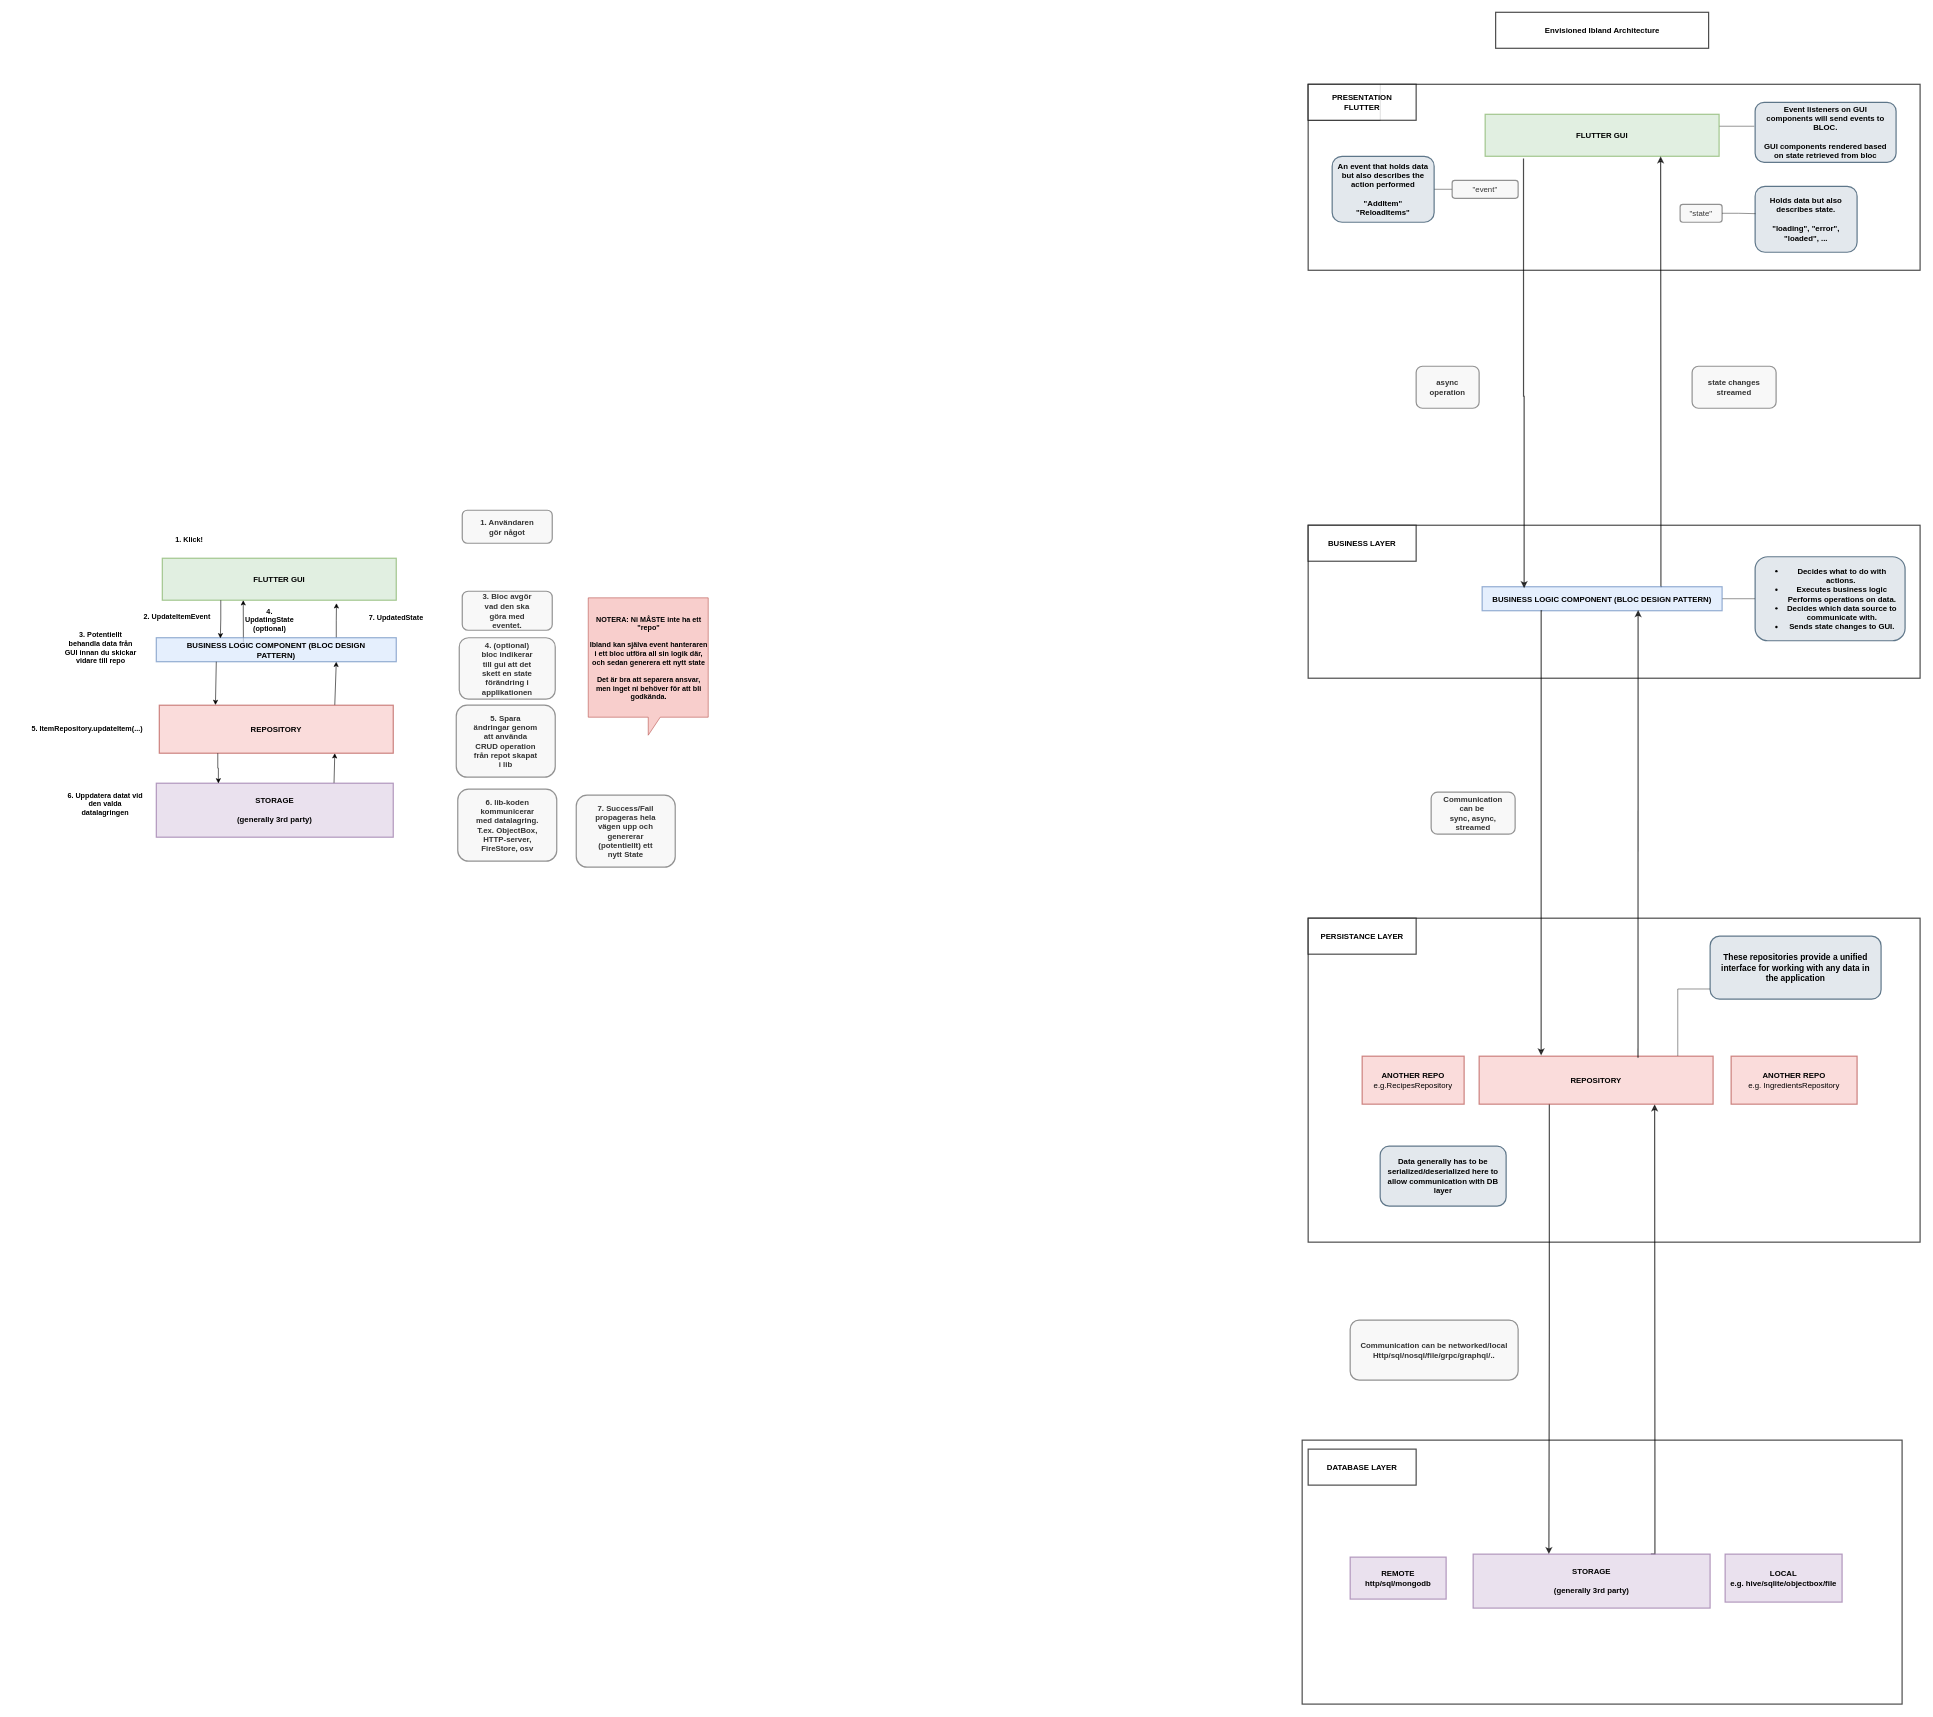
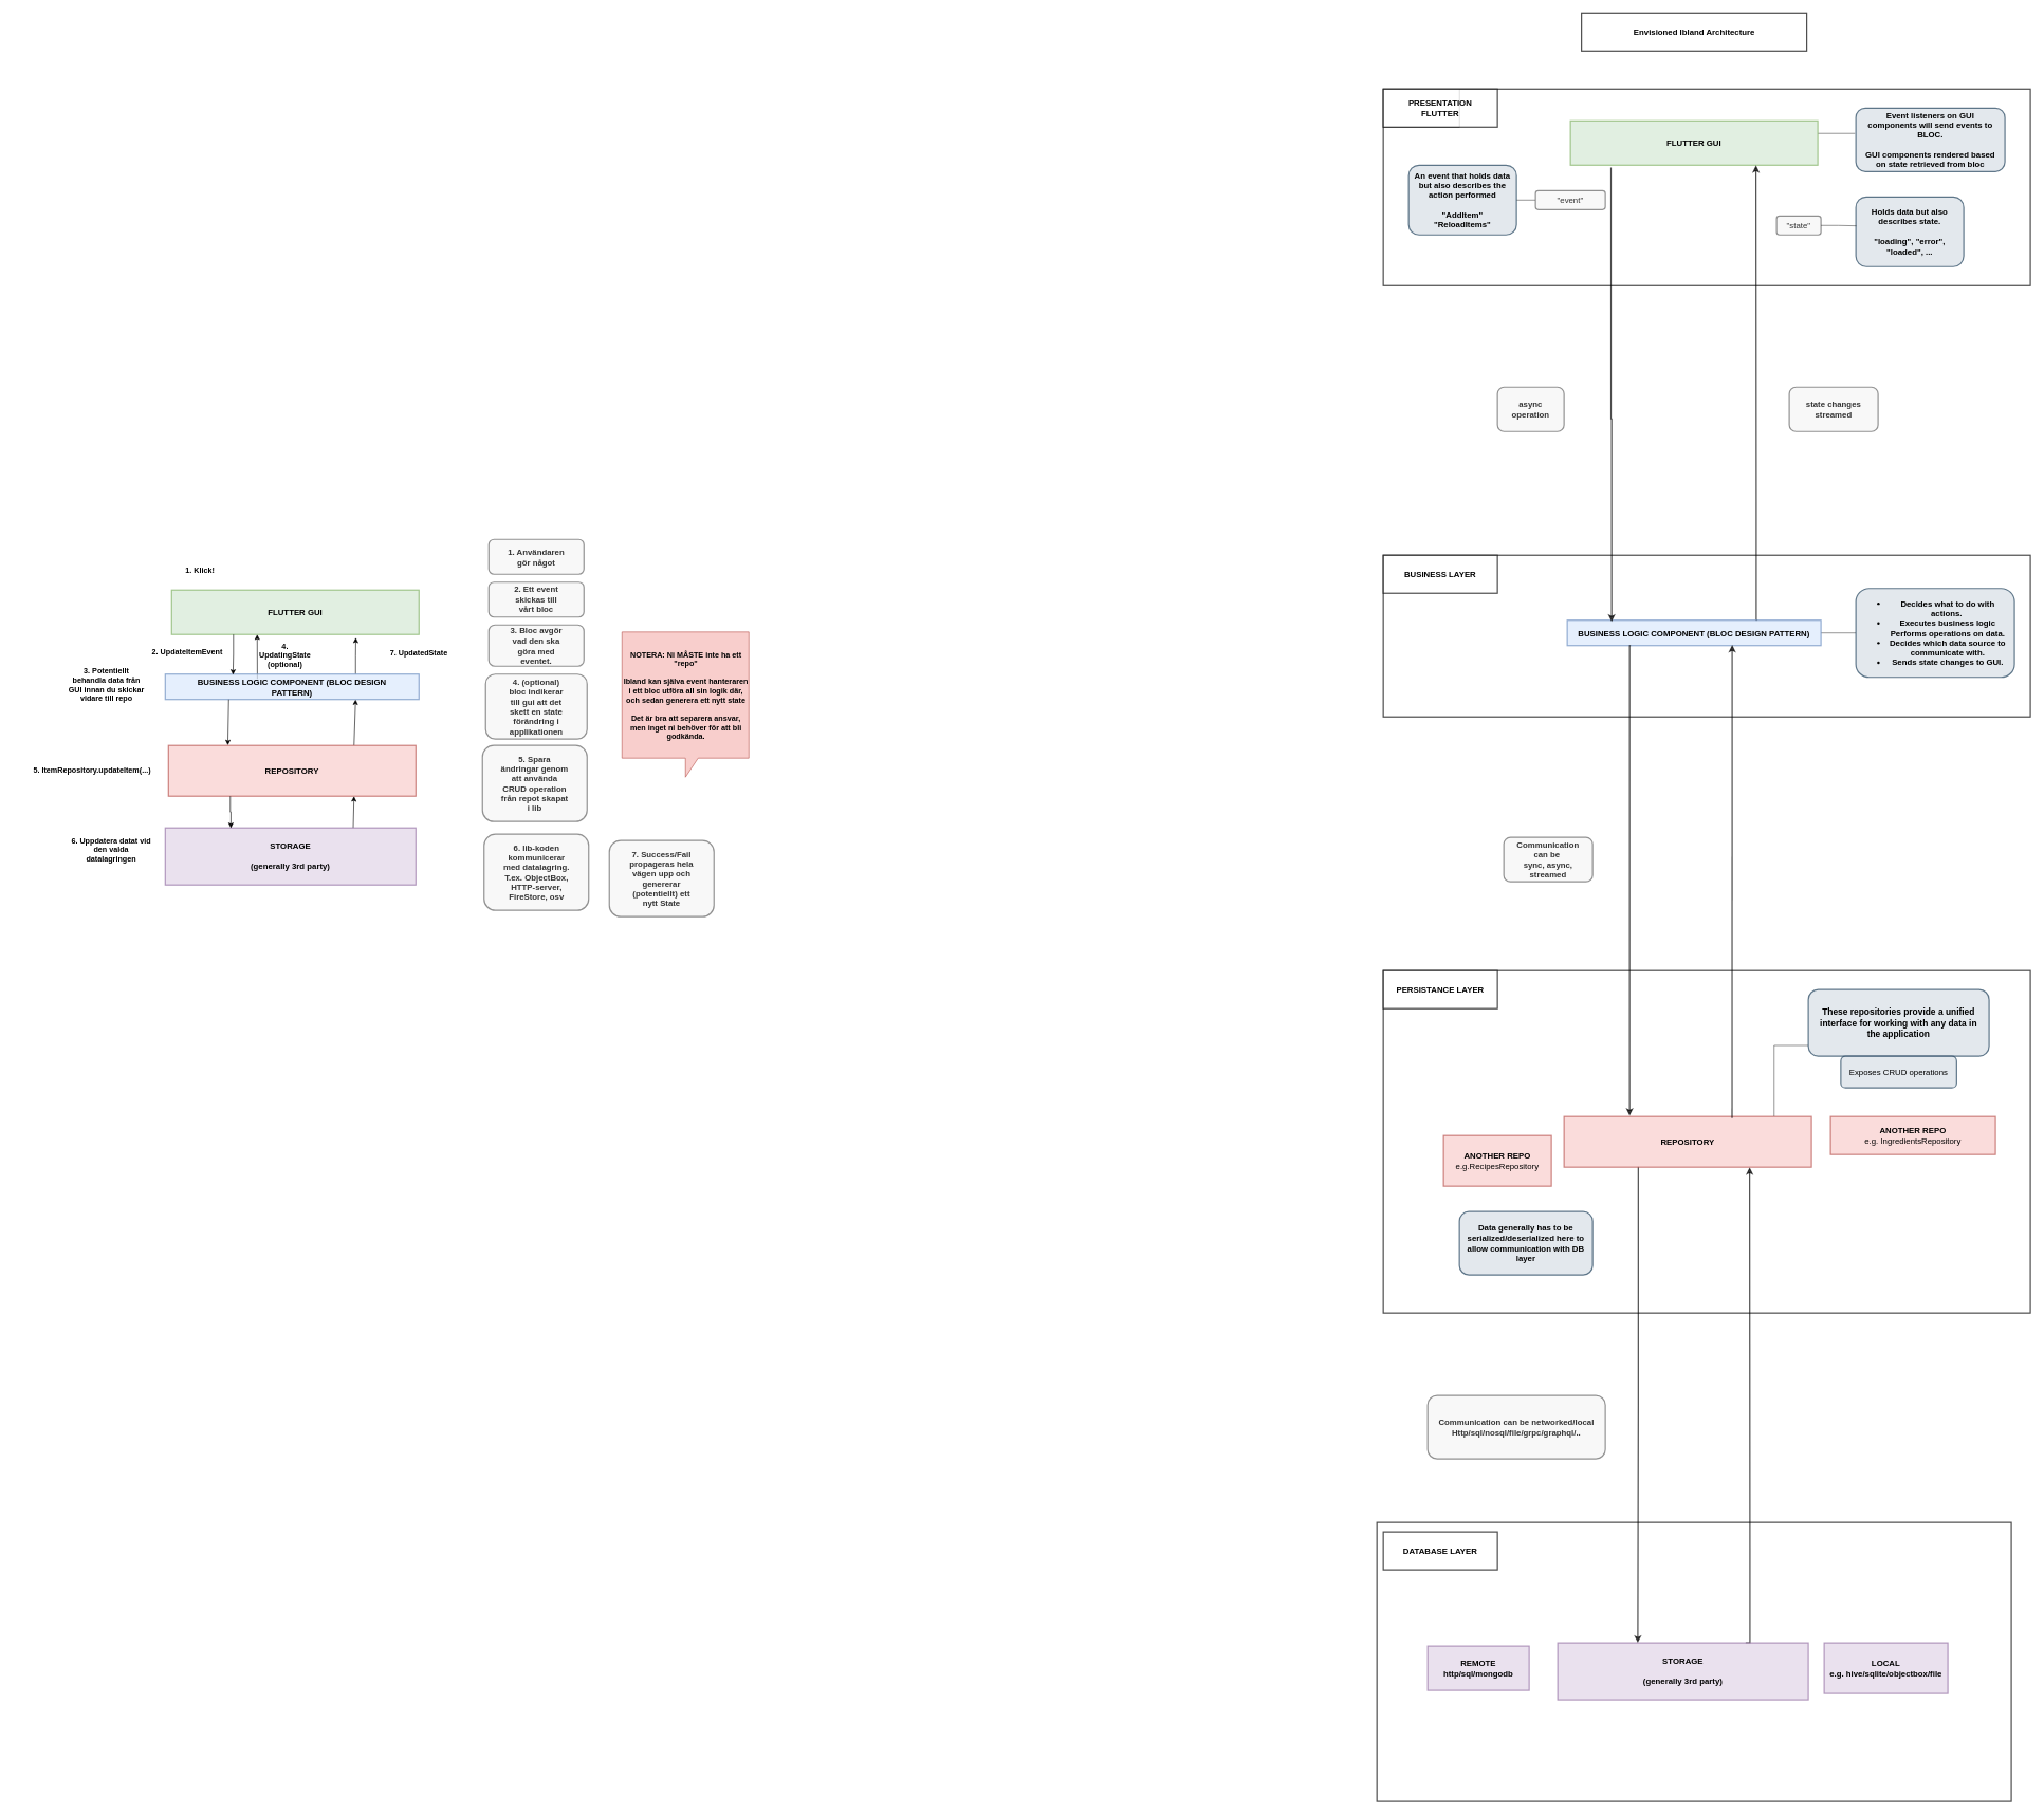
+ <mxCell id="54" value="&lt;b&gt;2. Ett event skickas till vårt bloc&lt;br&gt;&lt;/b&gt;" style="rounded=1;whiteSpace=wrap;html=1;fillColor=#f5f5f5;fontColor=#333333;strokeColor=#666666;shadow=0;strokeWidth=2;opacity=70;fontSize=13;verticalAlign=middle;spacing=30;" parent="1" vertex="1"><mxGeometry x="770" y="917.5" width="150" height="55" as="geometry" /></mxCell>
- <mxCell id="41" value="&lt;b&gt;&lt;span style=&quot;font-size: 13px;&quot;&gt;Communication can be&amp;nbsp;&lt;br style=&quot;font-size: 13px;&quot;&gt;sync, async,&lt;br style=&quot;font-size: 13px;&quot;&gt;streamed&lt;/span&gt;&lt;/b&gt;" style="rounded=1;whiteSpace=wrap;html=1;fillColor=#f5f5f5;fontColor=#333333;strokeColor=#666666;shadow=0;strokeWidth=2;opacity=70;fontSize=13;verticalAlign=middle;spacing=10;" parent="1" vertex="1"><mxGeometry x="2385" y="1320" width="140" height="70" as="geometry" /></mxCell>
+ <mxCell id="41" value="&lt;b&gt;&lt;span style=&quot;font-size: 13px;&quot;&gt;Communication can be&amp;nbsp;&lt;br style=&quot;font-size: 13px;&quot;&gt;sync, async,&lt;br style=&quot;font-size: 13px;&quot;&gt;streamed&lt;/span&gt;&lt;/b&gt;" style="rounded=1;whiteSpace=wrap;html=1;fillColor=#f5f5f5;fontColor=#333333;strokeColor=#666666;shadow=0;strokeWidth=2;opacity=70;fontSize=13;verticalAlign=middle;spacing=10;" parent="1" vertex="1"><mxGeometry x="2370" y="1320" width="140" height="70" as="geometry" /></mxCell>
+ <mxCell id="44" value="Exposes CRUD operations" style="rounded=1;whiteSpace=wrap;html=1;fillColor=#D7DEE6;strokeColor=#23445d;shadow=0;strokeWidth=2;opacity=70;fontSize=13;verticalAlign=middle;spacing=10;" parent="1" vertex="1"><mxGeometry x="2901.25" y="1665" width="182.5" height="50" as="geometry" /></mxCell>
- <mxCell id="34" value="&lt;b&gt;ANOTHER REPO&lt;br&gt;&lt;/b&gt;e.g.RecipesRepository" style="rounded=0;whiteSpace=wrap;html=1;fillColor=#f8cecc;strokeColor=#b85450;shadow=0;strokeWidth=2;opacity=70;fontSize=13;verticalAlign=middle;spacing=10;" parent="1" vertex="1"><mxGeometry x="2270" y="1760" width="170" height="80" as="geometry" /></mxCell>
+ <mxCell id="34" value="&lt;b&gt;ANOTHER REPO&lt;br&gt;&lt;/b&gt;e.g.RecipesRepository" style="rounded=0;whiteSpace=wrap;html=1;fillColor=#f8cecc;strokeColor=#b85450;shadow=0;strokeWidth=2;opacity=70;fontSize=13;verticalAlign=middle;spacing=10;" parent="1" vertex="1"><mxGeometry x="2275" y="1790" width="170" height="80" as="geometry" /></mxCell>
- <mxCell id="35" value="&lt;b&gt;ANOTHER REPO&lt;br&gt;&lt;/b&gt;e.g. IngredientsRepository" style="rounded=0;whiteSpace=wrap;html=1;fillColor=#f8cecc;strokeColor=#b85450;shadow=0;strokeWidth=2;opacity=70;fontSize=13;verticalAlign=middle;spacing=10;" parent="1" vertex="1"><mxGeometry x="2885" y="1760" width="210" height="80" as="geometry" /></mxCell>
+ <mxCell id="35" value="&lt;b&gt;ANOTHER REPO&lt;br&gt;&lt;/b&gt;e.g. IngredientsRepository" style="rounded=0;whiteSpace=wrap;html=1;fillColor=#f8cecc;strokeColor=#b85450;shadow=0;strokeWidth=2;opacity=70;fontSize=13;verticalAlign=middle;spacing=10;" parent="1" vertex="1"><mxGeometry x="2885" y="1760" width="260" height="60" as="geometry" /></mxCell>
